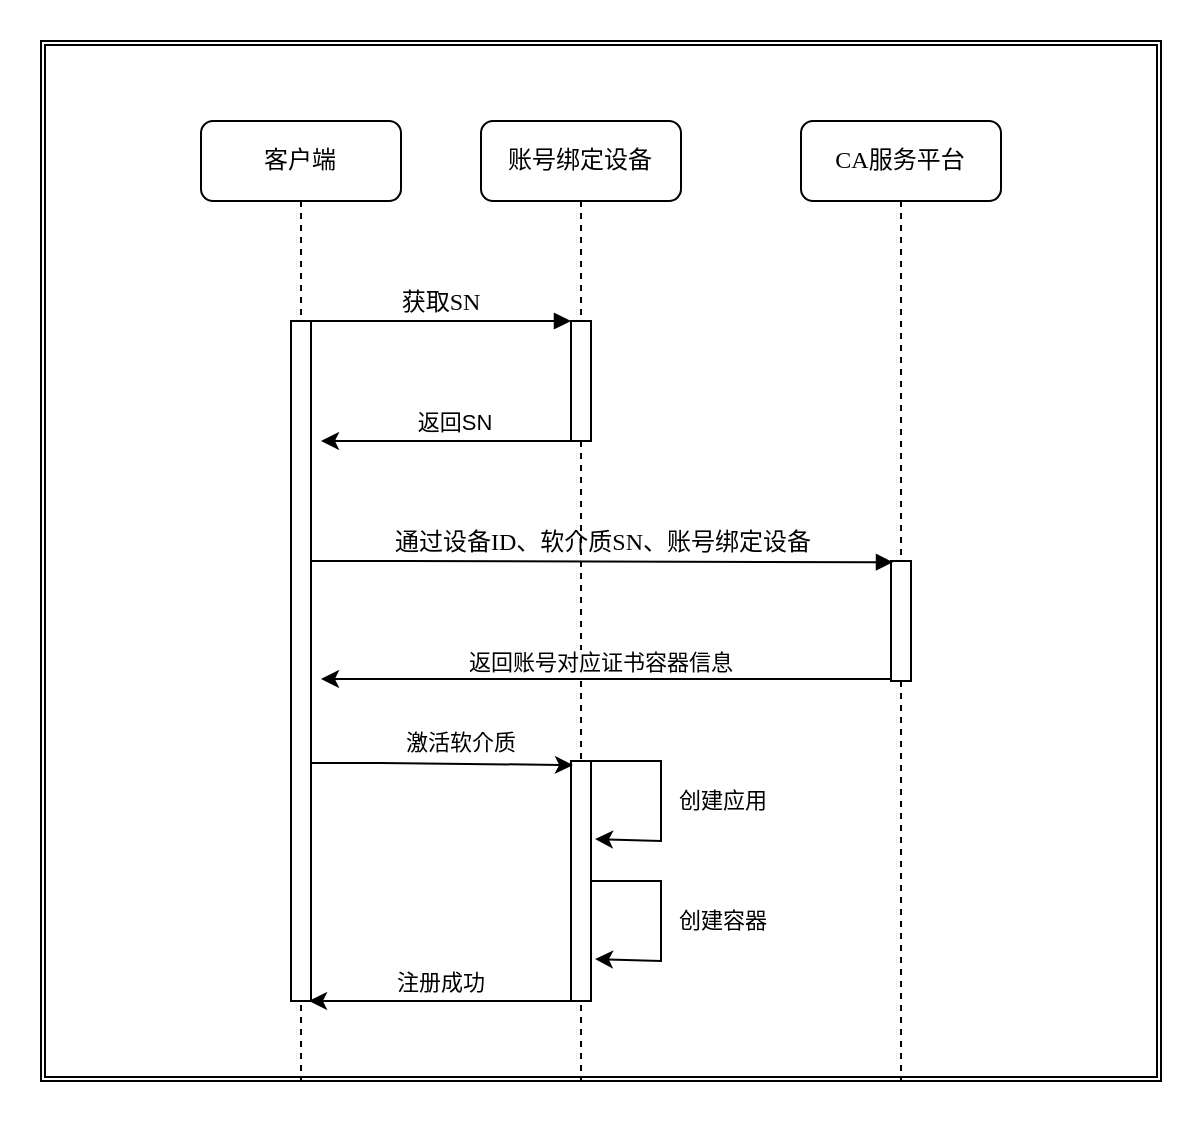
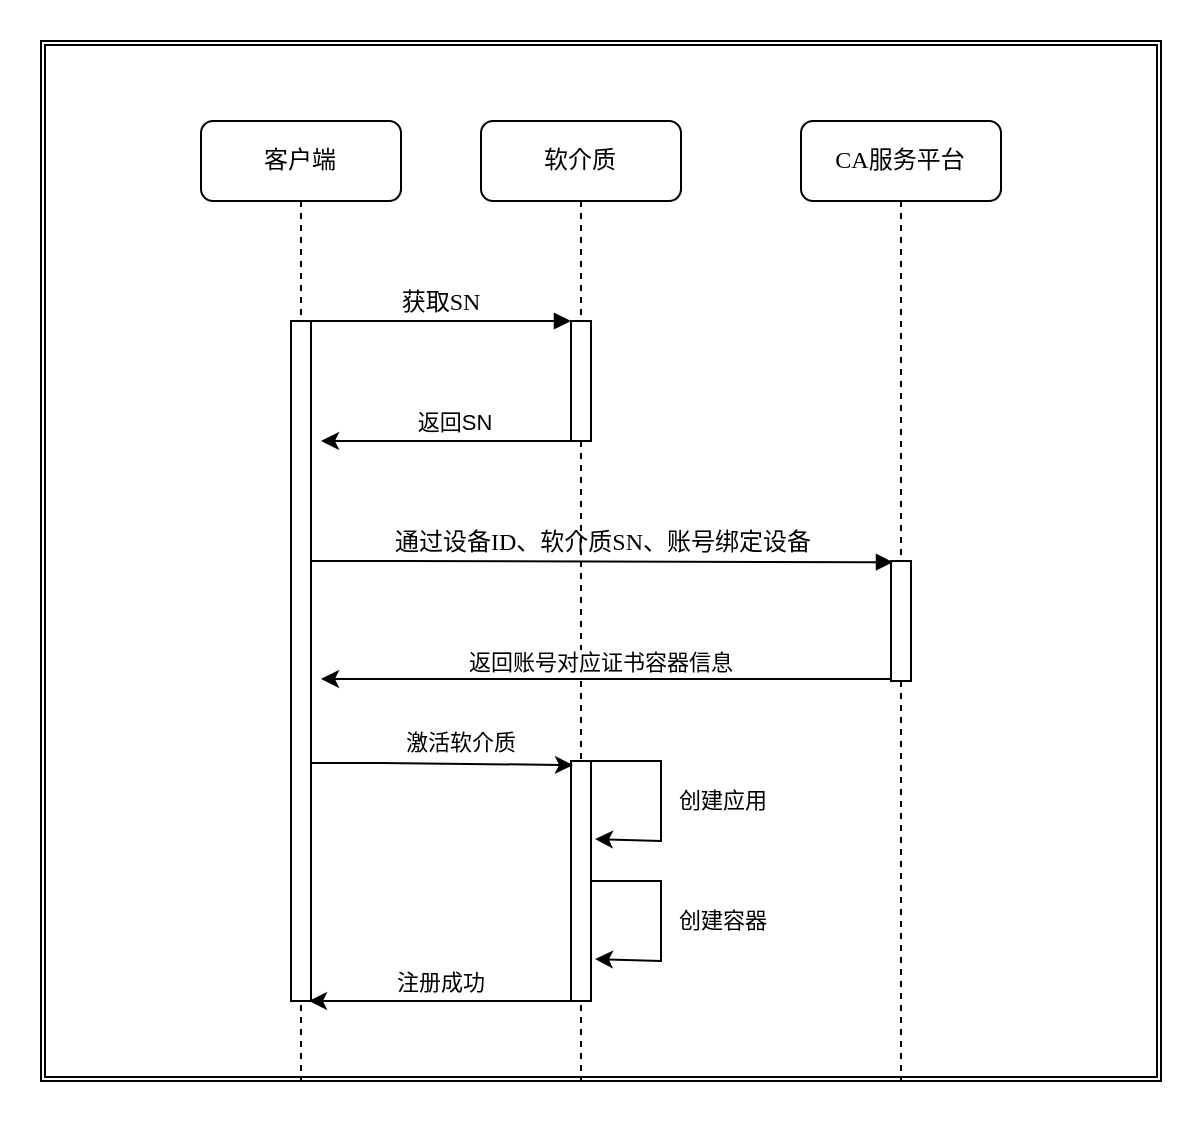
- <mxCell id="3" value="&lt;span style=&quot;text-align: left&quot;&gt;账号绑定设备&lt;/span&gt;" style="shape=umlLifeline;perimeter=lifelinePerimeter;whiteSpace=wrap;html=1;container=1;collapsible=0;recursiveResize=0;outlineConnect=0;rounded=1;shadow=0;comic=0;labelBackgroundColor=none;strokeWidth=1;fontFamily=Verdana;fontSize=12;align=center;" parent="1" vertex="1"><mxGeometry x="240" y="60" width="100" height="480" as="geometry" /></mxCell>
+ <mxCell id="3" value="&lt;span style=&quot;text-align: left&quot;&gt;软介质&lt;/span&gt;" style="shape=umlLifeline;perimeter=lifelinePerimeter;whiteSpace=wrap;html=1;container=1;collapsible=0;recursiveResize=0;outlineConnect=0;rounded=1;shadow=0;comic=0;labelBackgroundColor=none;strokeWidth=1;fontFamily=Verdana;fontSize=12;align=center;" parent="1" vertex="1"><mxGeometry x="240" y="60" width="100" height="480" as="geometry" /></mxCell>
